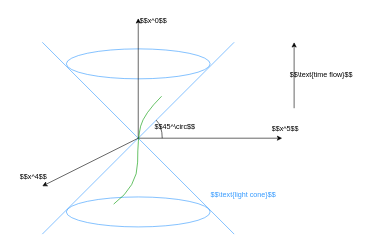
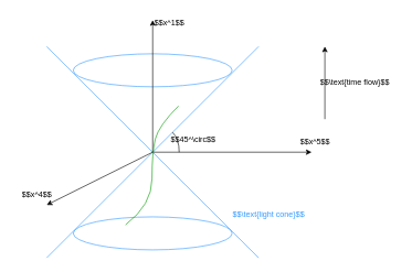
- <mxCell id="3" value="$$x^0$$" style="text;html=1;align=center;verticalAlign=middle;resizable=0;points=[];autosize=1;strokeColor=none;fillColor=none;" parent="1" vertex="1"><mxGeometry x="220" y="20" width="70" height="30" as="geometry" /></mxCell>
+ <mxCell id="3" value="$$x^1$$" style="text;html=1;align=center;verticalAlign=middle;resizable=0;points=[];autosize=1;strokeColor=none;fillColor=none;" parent="1" vertex="1"><mxGeometry x="220" y="20" width="70" height="30" as="geometry" /></mxCell>
